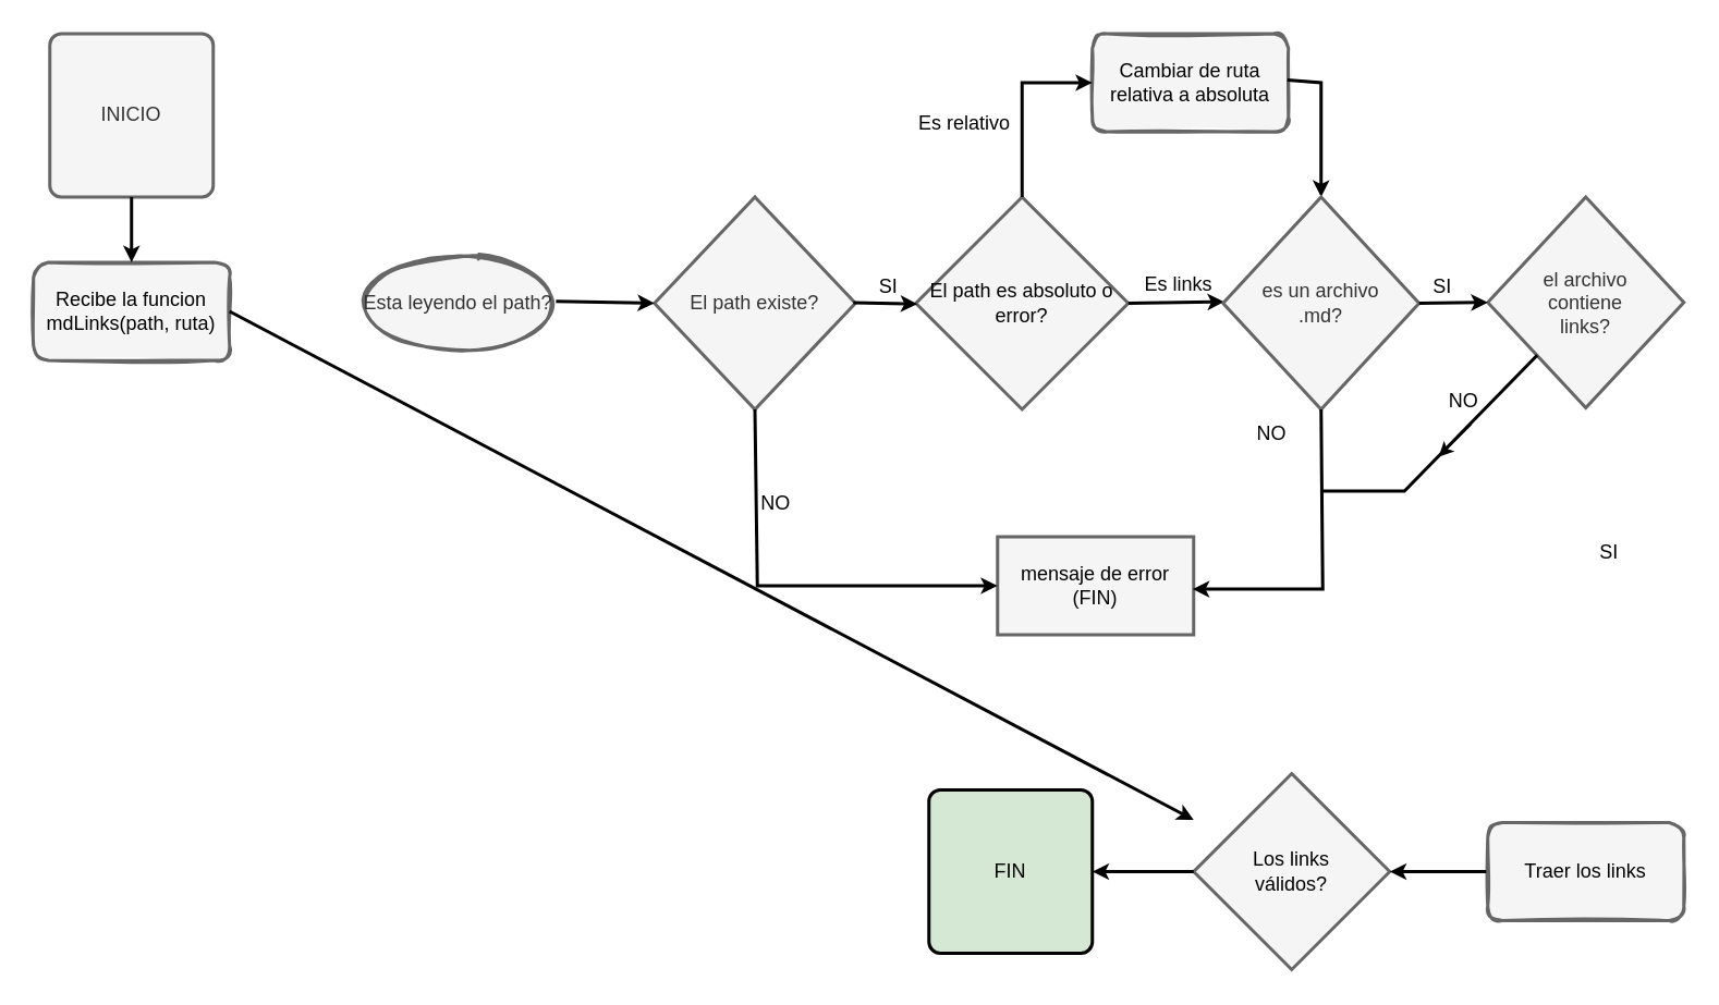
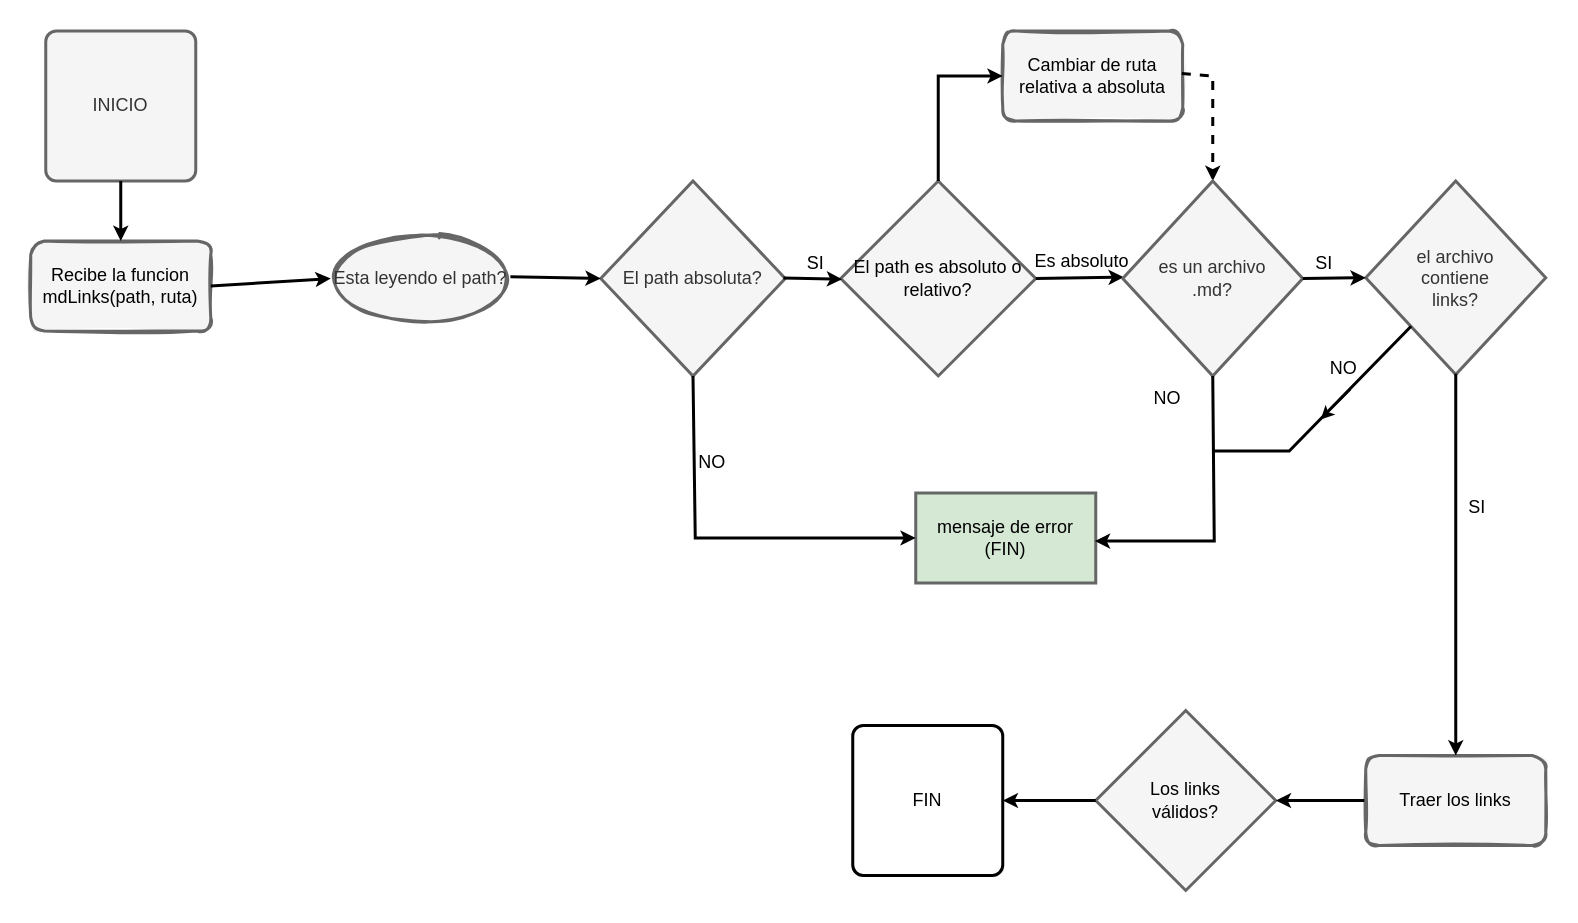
- <mxCell id="11" value="" style="endArrow=classic;html=1;rounded=0;strokeWidth=2;endSize=4;entryX=0.5;entryY=0;entryDx=0;entryDy=0;exitX=0.995;exitY=0.473;exitDx=0;exitDy=0;exitPerimeter=0;entryPerimeter=0;" edge="1" parent="1" source="3" target="14"><mxGeometry width="50" height="50" relative="1" as="geometry"><mxPoint x="764.74" y="47.82" as="sourcePoint" /><mxPoint x="810" y="151" as="targetPoint" /><Array as="points"><mxPoint x="808" y="50" /></Array></mxGeometry></mxCell>
+ <mxCell id="11" value="" style="endArrow=classic;html=1;rounded=0;strokeWidth=2;endSize=4;entryX=0.5;entryY=0;entryDx=0;entryDy=0;exitX=0.995;exitY=0.473;exitDx=0;exitDy=0;exitPerimeter=0;entryPerimeter=0;dashed=1;" edge="1" parent="1" source="3" target="14"><mxGeometry width="50" height="50" relative="1" as="geometry"><mxPoint x="764.74" y="47.82" as="sourcePoint" /><mxPoint x="810" y="151" as="targetPoint" /><Array as="points"><mxPoint x="808" y="50" /></Array></mxGeometry></mxCell>
- <mxCell id="7" value="Es relativo" style="text;strokeColor=none;align=center;fillColor=none;html=1;verticalAlign=middle;whiteSpace=wrap;rounded=0;strokeWidth=2;" vertex="1" parent="1"><mxGeometry x="560" y="60" width="60" height="30" as="geometry" /></mxCell>
- <mxCell id="9" value="Es links" style="text;strokeColor=none;align=center;fillColor=none;html=1;verticalAlign=middle;whiteSpace=wrap;rounded=0;strokeWidth=2;" vertex="1" parent="1"><mxGeometry x="677" y="159" width="88" height="30" as="geometry" /></mxCell>
+ <mxCell id="9" value="Es absoluto" style="text;strokeColor=none;align=center;fillColor=none;html=1;verticalAlign=middle;whiteSpace=wrap;rounded=0;strokeWidth=2;" vertex="1" parent="1"><mxGeometry x="677" y="159" width="88" height="30" as="geometry" /></mxCell>
- <mxCell id="5" value="&lt;div&gt;El path existe?&lt;/div&gt;" style="strokeWidth=2;html=1;shape=mxgraph.flowchart.decision;whiteSpace=wrap;fillColor=#f5f5f5;fontColor=#333333;strokeColor=#666666;" vertex="1" parent="1"><mxGeometry x="400" y="120" width="123" height="130" as="geometry" /></mxCell>
+ <mxCell id="5" value="&lt;div&gt;El path absoluta?&lt;/div&gt;" style="strokeWidth=2;html=1;shape=mxgraph.flowchart.decision;whiteSpace=wrap;fillColor=#f5f5f5;fontColor=#333333;strokeColor=#666666;" vertex="1" parent="1"><mxGeometry x="400" y="120" width="123" height="130" as="geometry" /></mxCell>
- <mxCell id="4" value="&lt;div&gt;&lt;font color=&quot;#000000&quot;&gt;El path es absoluto o error?&lt;/font&gt;&lt;/div&gt;" style="strokeWidth=2;html=1;shape=mxgraph.flowchart.decision;whiteSpace=wrap;fillColor=#f5f5f5;fontColor=#333333;strokeColor=#666666;" vertex="1" parent="1"><mxGeometry x="560" y="120" width="130" height="130" as="geometry" /></mxCell>
+ <mxCell id="4" value="&lt;div&gt;&lt;font color=&quot;#000000&quot;&gt;El path es absoluto o relativo?&lt;/font&gt;&lt;/div&gt;" style="strokeWidth=2;html=1;shape=mxgraph.flowchart.decision;whiteSpace=wrap;fillColor=#f5f5f5;fontColor=#333333;strokeColor=#666666;" vertex="1" parent="1"><mxGeometry x="560" y="120" width="130" height="130" as="geometry" /></mxCell>
- <mxCell id="21" value="" style="endArrow=classic;html=1;rounded=0;strokeWidth=2;endSize=4;exitX=1;exitY=0.5;exitDx=0;exitDy=0;" edge="1" parent="1" source="12" target="18"><mxGeometry width="50" height="50" relative="1" as="geometry"><mxPoint x="140" y="189" as="sourcePoint" /><mxPoint x="235.24" y="190.14" as="targetPoint" /></mxGeometry></mxCell>
+ <mxCell id="21" value="" style="endArrow=classic;html=1;rounded=0;strokeWidth=2;endSize=4;entryX=0;entryY=0.5;entryDx=0;entryDy=0;exitX=1;exitY=0.5;exitDx=0;exitDy=0;" edge="1" parent="1" source="12" target="13"><mxGeometry width="50" height="50" relative="1" as="geometry"><mxPoint x="140" y="189" as="sourcePoint" /><mxPoint x="235.24" y="190.14" as="targetPoint" /></mxGeometry></mxCell>
- <mxCell id="16" value="&lt;div&gt;&lt;font color=&quot;#000000&quot;&gt;mensaje de error&lt;/font&gt;&lt;/div&gt;&lt;div&gt;&lt;font color=&quot;#000000&quot;&gt;(FIN)&lt;/font&gt;&lt;br&gt;&lt;/div&gt;" style="rounded=0;whiteSpace=wrap;html=1;strokeColor=#666666;strokeWidth=2;fillColor=#f5f5f5;fontColor=#333333;" vertex="1" parent="1"><mxGeometry x="610" y="328" width="120" height="60" as="geometry" /></mxCell>
+ <mxCell id="16" value="&lt;div&gt;&lt;font color=&quot;#000000&quot;&gt;mensaje de error&lt;/font&gt;&lt;/div&gt;&lt;div&gt;&lt;font color=&quot;#000000&quot;&gt;(FIN)&lt;/font&gt;&lt;br&gt;&lt;/div&gt;" style="rounded=0;whiteSpace=wrap;html=1;strokeColor=#666666;strokeWidth=2;fillColor=#d5e8d4;fontColor=#333333;" vertex="1" parent="1"><mxGeometry x="610" y="328" width="120" height="60" as="geometry" /></mxCell>
+ <mxCell id="24" value="" style="endArrow=classic;html=1;rounded=0;strokeWidth=2;endSize=4;entryX=0.5;entryY=0;entryDx=0;entryDy=0;exitX=0.5;exitY=0.996;exitDx=0;exitDy=0;exitPerimeter=0;" edge="1" parent="1" source="15" target="17"><mxGeometry width="50" height="50" relative="1" as="geometry"><mxPoint x="807.66" y="399" as="sourcePoint" /><mxPoint x="970.12" y="301.08" as="targetPoint" /></mxGeometry></mxCell>
- <mxCell id="6" value="FIN" style="rounded=1;whiteSpace=wrap;html=1;absoluteArcSize=1;arcSize=14;strokeWidth=2;fillColor=#d5e8d4;" vertex="1" parent="1"><mxGeometry x="568" y="483" width="100" height="100" as="geometry" /></mxCell>
+ <mxCell id="6" value="FIN" style="rounded=1;whiteSpace=wrap;html=1;absoluteArcSize=1;arcSize=14;strokeWidth=2;" vertex="1" parent="1"><mxGeometry x="568" y="483" width="100" height="100" as="geometry" /></mxCell>
